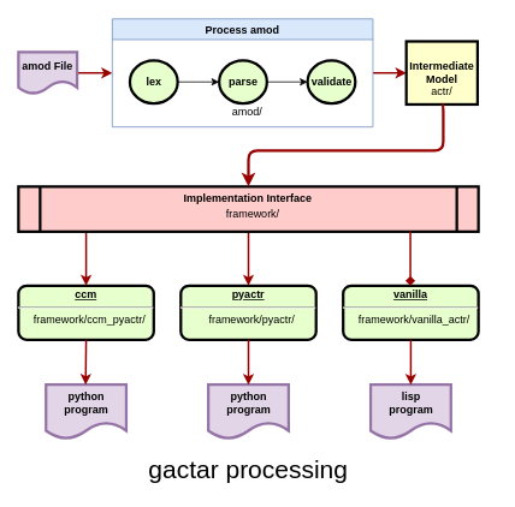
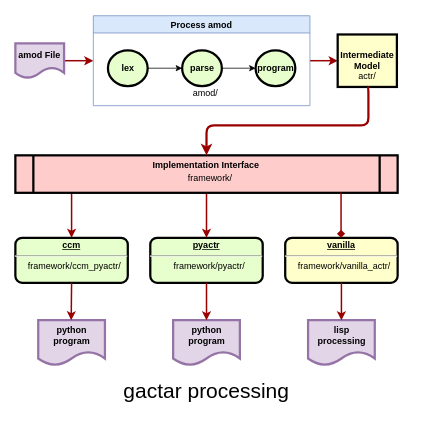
- <mxCell id="15" value="validate" style="ellipse;whiteSpace=wrap;html=1;align=center;verticalAlign=middle;rounded=1;fontStyle=1;strokeWidth=3;fillColor=#E6FFCC;" parent="12" vertex="1"><mxGeometry x="197" width="53" height="47.5" as="geometry" /></mxCell>
+ <mxCell id="15" value="program" style="ellipse;whiteSpace=wrap;html=1;align=center;verticalAlign=middle;rounded=1;fontStyle=1;strokeWidth=3;fillColor=#E6FFCC;" parent="12" vertex="1"><mxGeometry x="197" width="53" height="47.5" as="geometry" /></mxCell>
- <mxCell id="2" value="&lt;p style=&quot;margin: 0px ; margin-top: 4px ; text-align: center ; text-decoration: underline&quot;&gt;&lt;strong&gt;vanilla&lt;/strong&gt;&lt;/p&gt;&lt;hr&gt;&lt;p style=&quot;margin: 0px ; margin-left: 8px&quot;&gt;&lt;span style=&quot;font-weight: 400&quot;&gt;framework/vanilla_actr/&lt;/span&gt;&lt;br&gt;&lt;/p&gt;" style="verticalAlign=middle;align=center;overflow=fill;fontSize=12;fontFamily=Helvetica;html=1;rounded=1;fontStyle=1;strokeWidth=3;fillColor=#E6FFCC" parent="1" vertex="1"><mxGeometry x="380" y="316.25" width="150" height="60" as="geometry" /></mxCell>
+ <mxCell id="2" value="&lt;p style=&quot;margin: 0px ; margin-top: 4px ; text-align: center ; text-decoration: underline&quot;&gt;&lt;strong&gt;vanilla&lt;/strong&gt;&lt;/p&gt;&lt;hr&gt;&lt;p style=&quot;margin: 0px ; margin-left: 8px&quot;&gt;&lt;span style=&quot;font-weight: 400&quot;&gt;framework/vanilla_actr/&lt;/span&gt;&lt;br&gt;&lt;/p&gt;" style="verticalAlign=middle;align=center;overflow=fill;fontSize=12;fontFamily=Helvetica;html=1;rounded=1;fontStyle=1;strokeWidth=3;fillColor=#ffffcc;" parent="1" vertex="1"><mxGeometry x="380" y="316.25" width="150" height="60" as="geometry" /></mxCell>
- <mxCell id="28" value="lisp&lt;br&gt;program" style="shape=document;whiteSpace=wrap;html=1;boundedLbl=1;align=center;verticalAlign=middle;fontStyle=1;strokeColor=#9673a6;strokeWidth=3;fillColor=#e1d5e7;" parent="1" vertex="1"><mxGeometry x="410.5" y="426.25" width="89" height="60" as="geometry" /></mxCell>
+ <mxCell id="28" value="lisp&lt;br&gt;processing" style="shape=document;whiteSpace=wrap;html=1;boundedLbl=1;align=center;verticalAlign=middle;fontStyle=1;strokeColor=#9673a6;strokeWidth=3;fillColor=#e1d5e7;" parent="1" vertex="1"><mxGeometry x="410.5" y="426.25" width="89" height="60" as="geometry" /></mxCell>
